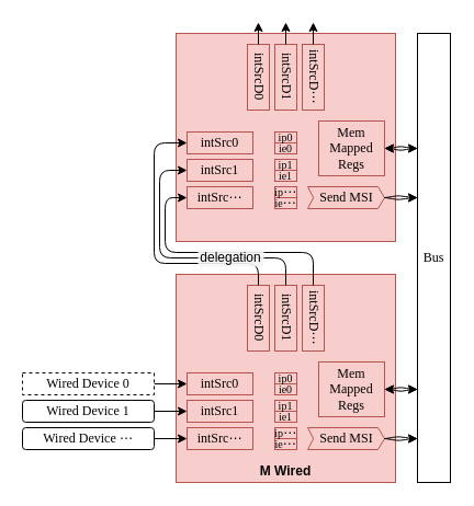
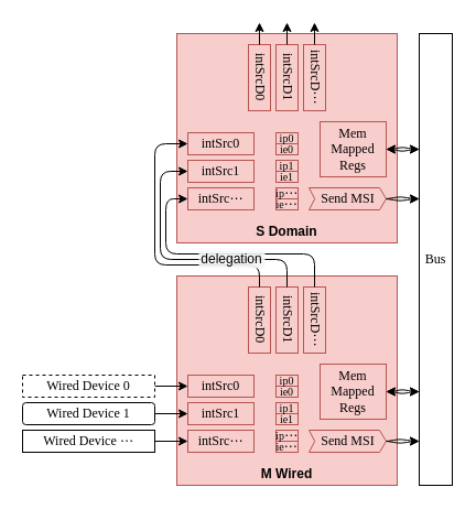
+ <mxCell id="31" value="&lt;b&gt;S Domain&lt;/b&gt;" style="text;html=1;align=center;verticalAlign=middle;whiteSpace=wrap;rounded=0;" vertex="1" parent="1"><mxGeometry x="220" y="200" width="80" height="20" as="geometry" /></mxCell>
- <mxCell id="16" value="Wired Device ⋯" style="whiteSpace=wrap;html=1;fontFamily=mono;rounded=1;" vertex="1" parent="1"><mxGeometry y="390" width="120" height="20" as="geometry" x="20" /></mxCell>
+ <mxCell id="16" value="Wired Device ⋯" style="rounded=0;whiteSpace=wrap;html=1;fontFamily=mono;" vertex="1" parent="1"><mxGeometry y="390" width="120" height="20" as="geometry" x="20" /></mxCell>
